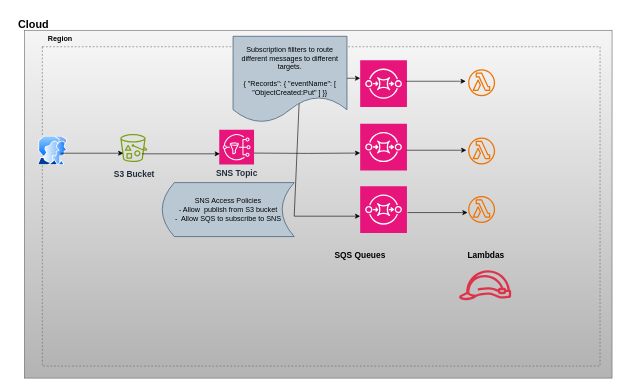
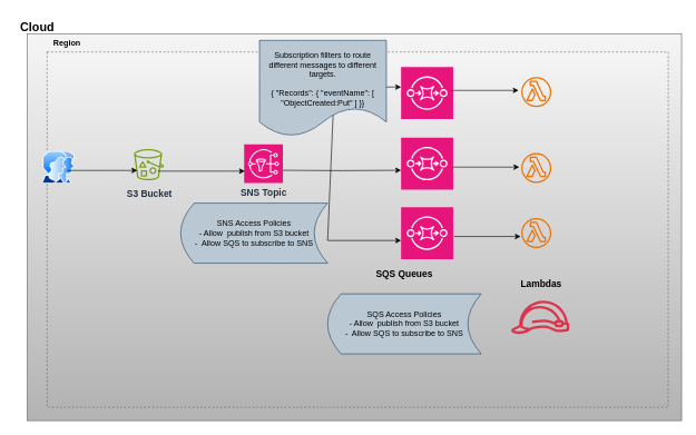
- <mxCell id="17" value="&lt;b&gt;&lt;font style=&quot;font-size: 14px;&quot;&gt;SQS Queues&lt;/font&gt;&lt;/b&gt;" style="text;html=1;strokeColor=none;fillColor=none;align=center;verticalAlign=middle;whiteSpace=wrap;rounded=0;" vertex="1" parent="1"><mxGeometry x="540" y="410" width="120" height="30" as="geometry" /></mxCell>
+ <mxCell id="17" value="&lt;b&gt;&lt;font style=&quot;font-size: 14px;&quot;&gt;SQS Queues&lt;/font&gt;&lt;/b&gt;" style="text;html=1;strokeColor=none;fillColor=none;align=center;verticalAlign=middle;whiteSpace=wrap;rounded=0;" vertex="1" parent="1"><mxGeometry x="545" y="395" width="120" height="30" as="geometry" /></mxCell>
+ <mxCell id="26" value="SQS Access Policies&lt;br style=&quot;border-color: var(--border-color);&quot;&gt;- Allow&amp;nbsp; publish from S3 bucket&lt;br style=&quot;border-color: var(--border-color);&quot;&gt;-&amp;nbsp; Allow SQS to subscribe to SNS" style="shape=dataStorage;whiteSpace=wrap;html=1;fixedSize=1;fillColor=#bac8d3;strokeColor=#23445d;" vertex="1" parent="1"><mxGeometry x="490" y="440" width="230" height="90" as="geometry" /></mxCell>
